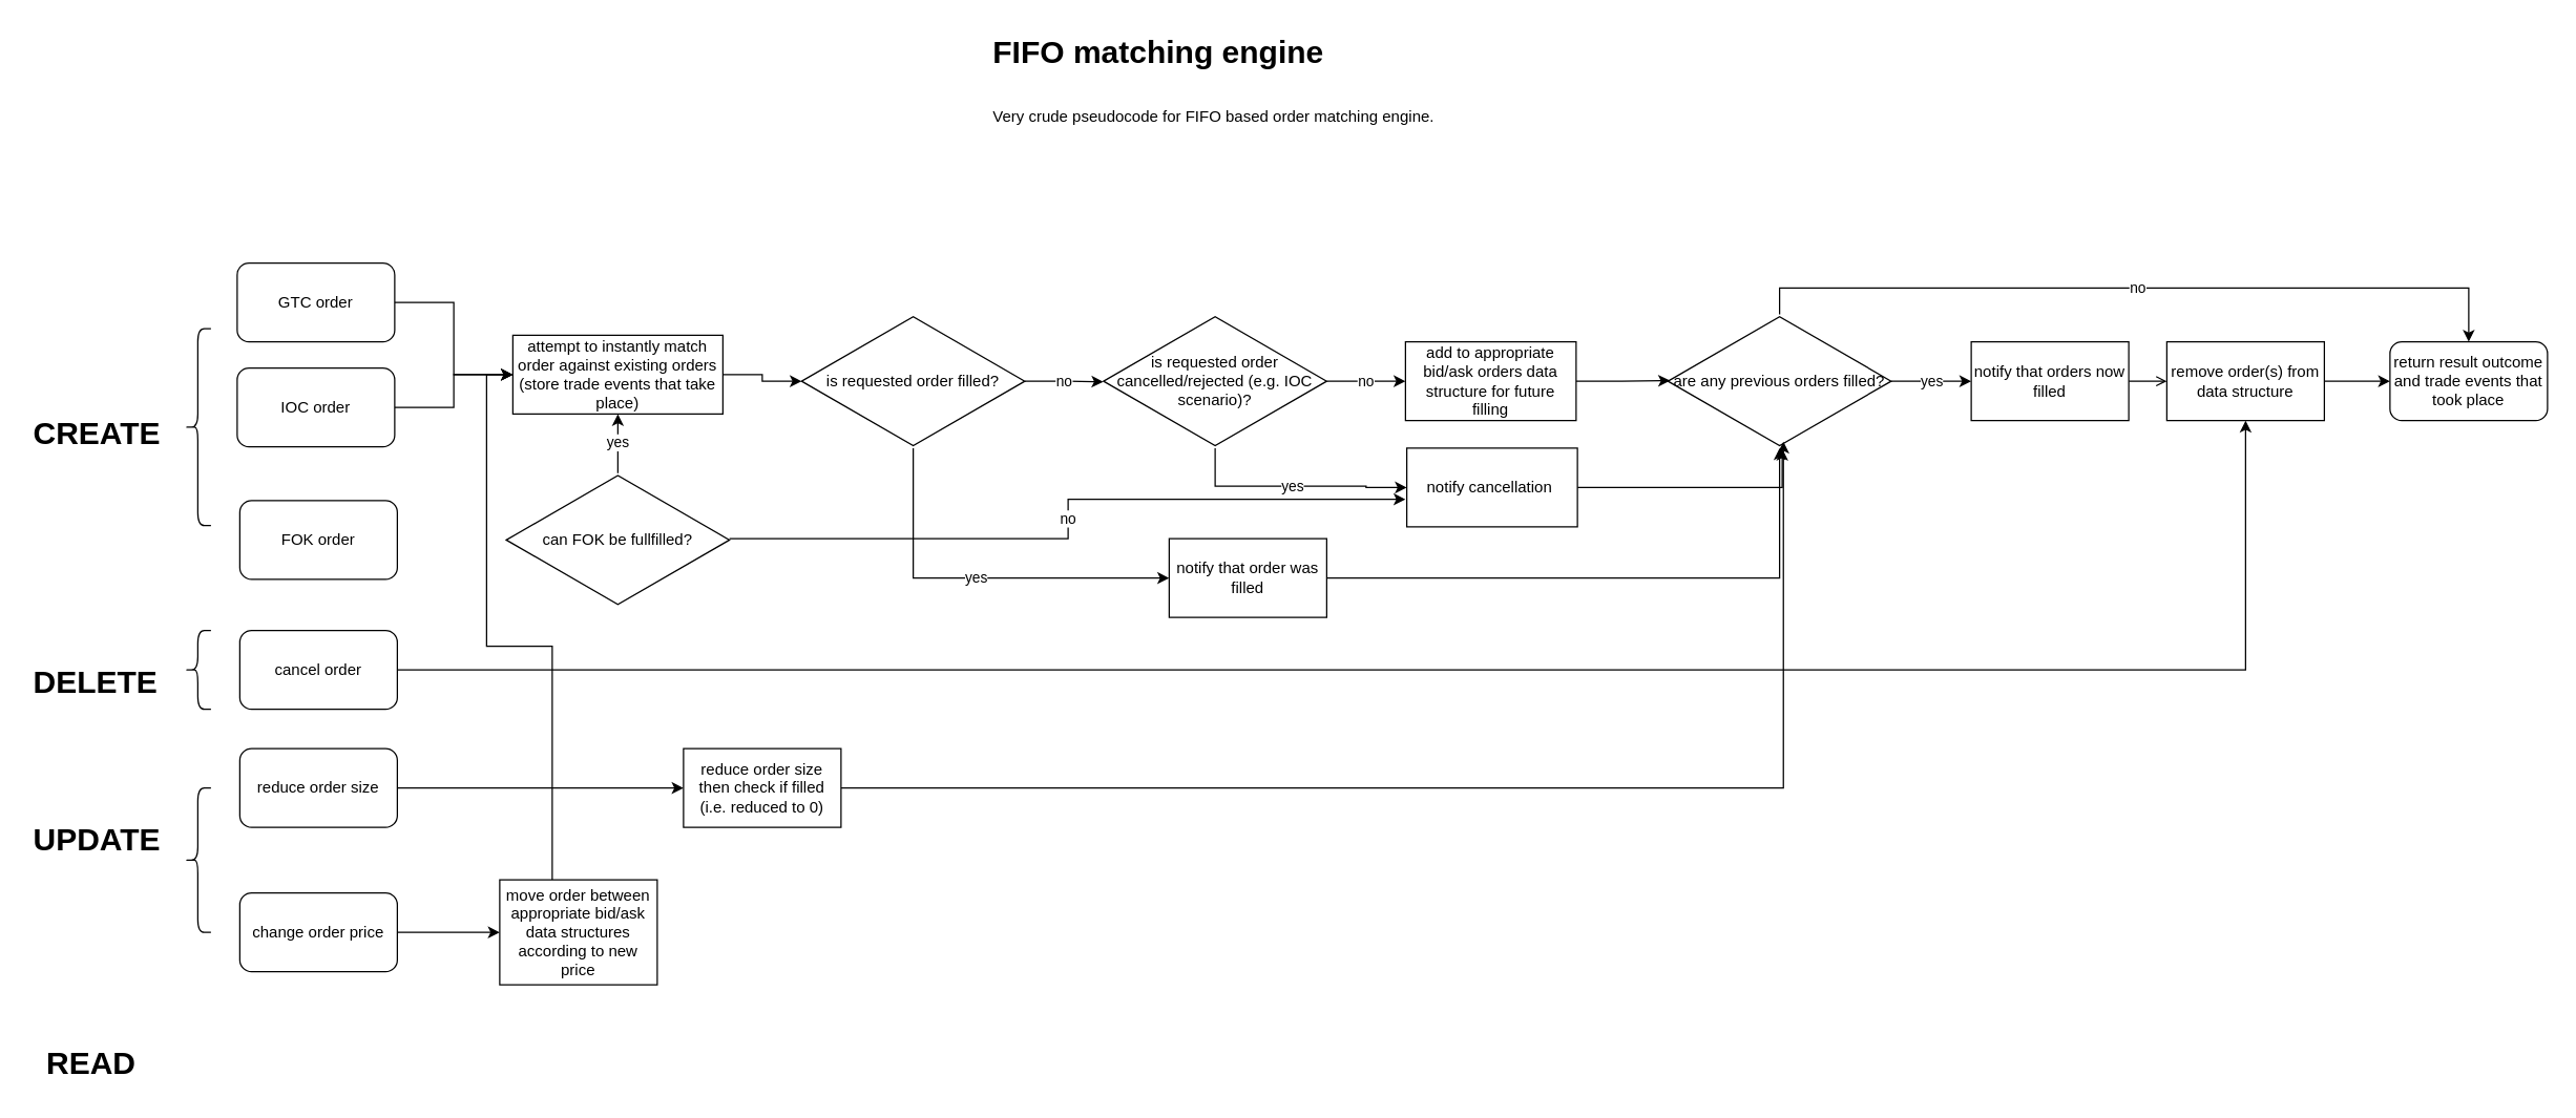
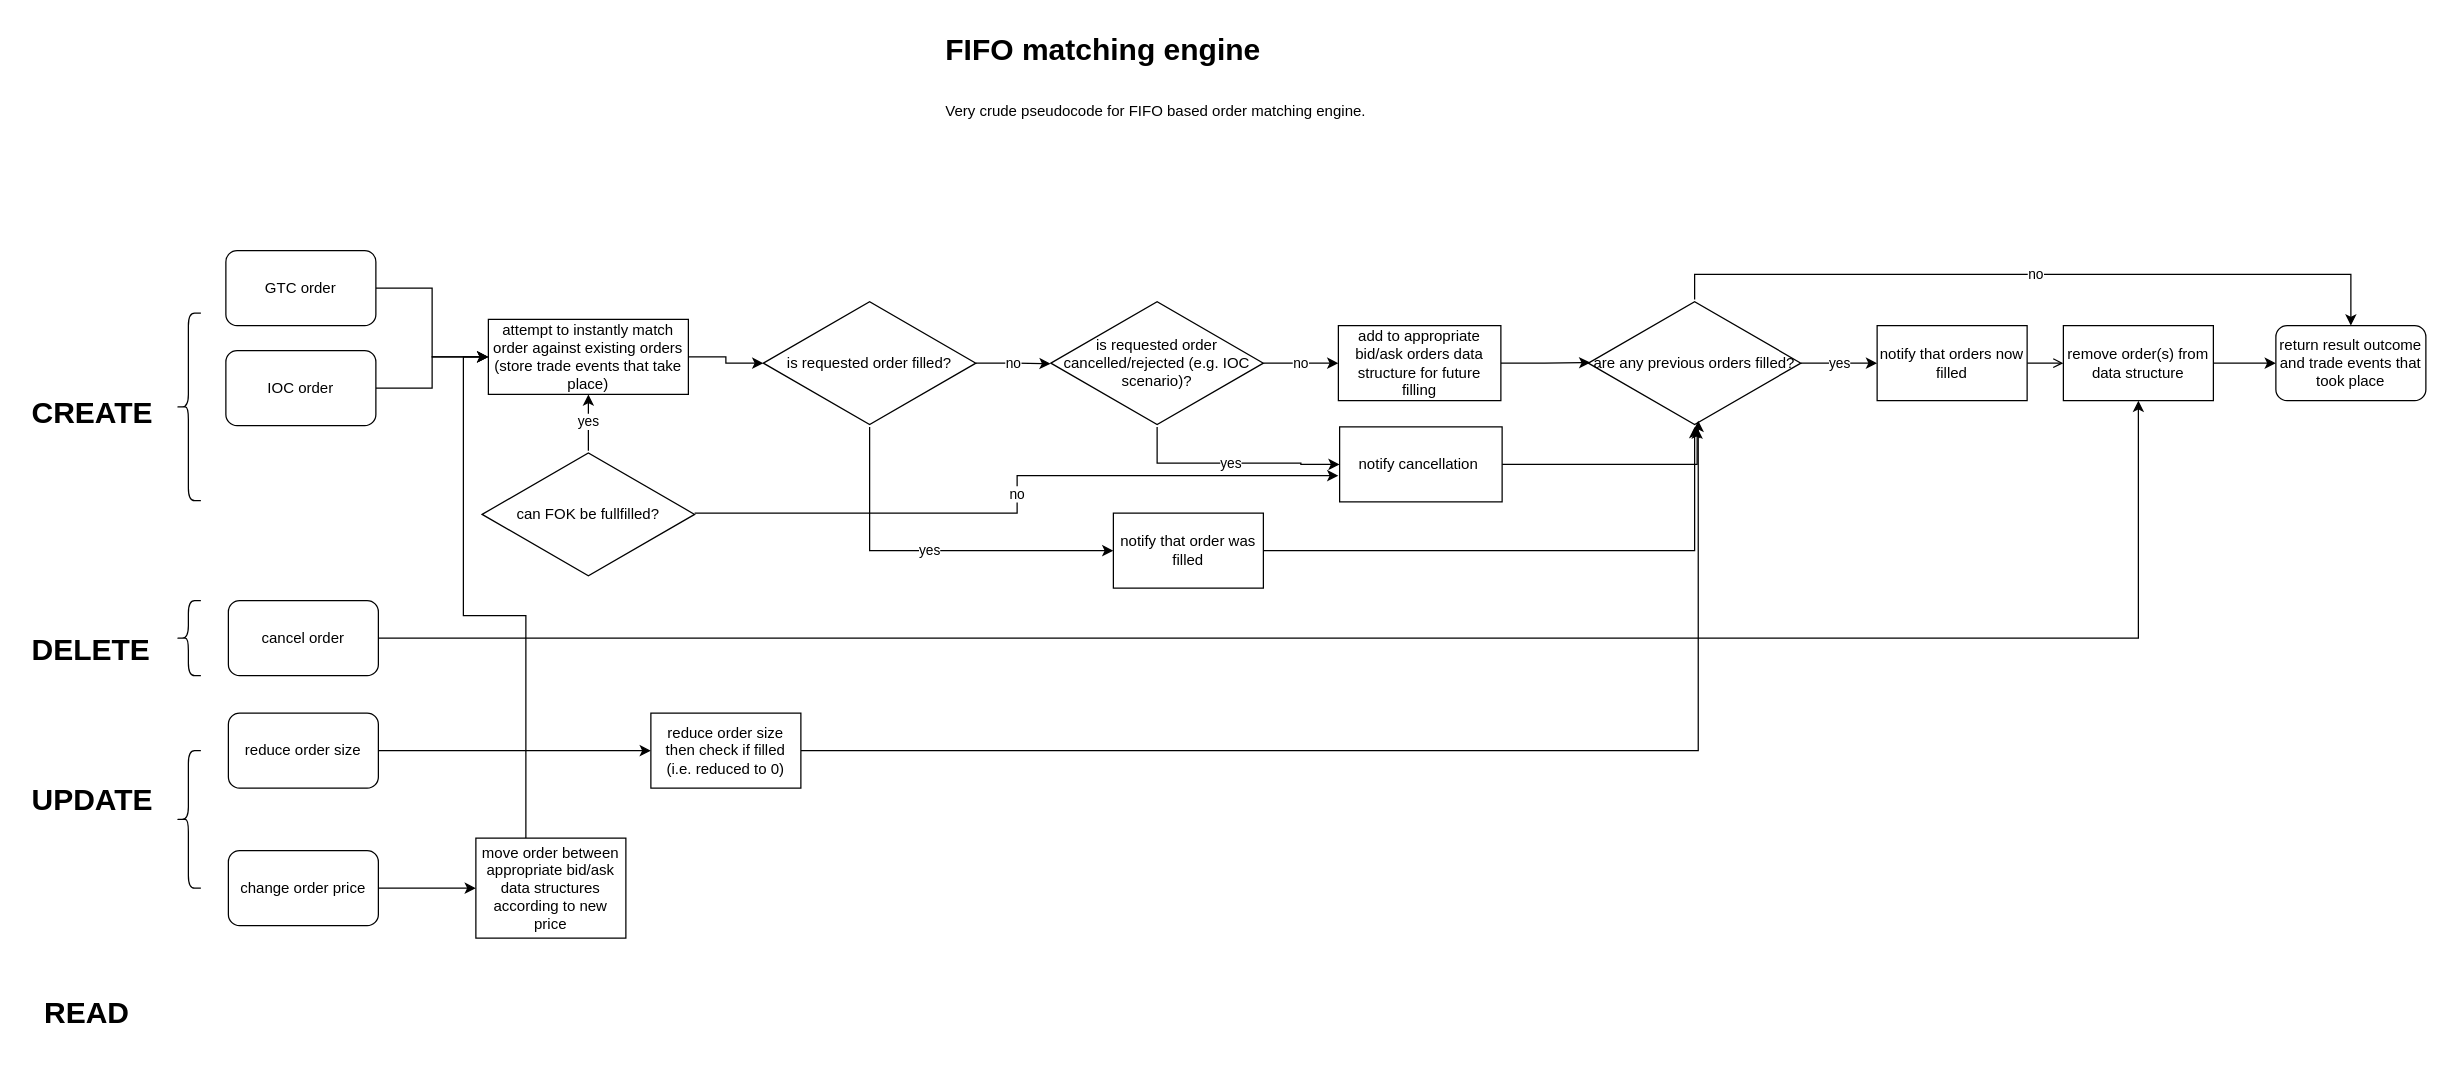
- <mxCell id="6" value="FOK order" style="rounded=1;whiteSpace=wrap;html=1;" vertex="1" parent="1"><mxGeometry x="182" y="381" width="120" height="60" as="geometry" /></mxCell>
